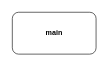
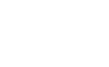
- <mxCell id="2" value="&lt;b&gt;main&lt;/b&gt;" style="rounded=1;whiteSpace=wrap;html=1;" vertex="1" parent="1"><mxGeometry x="20" y="20" width="140" height="70" as="geometry" /></mxCell>
